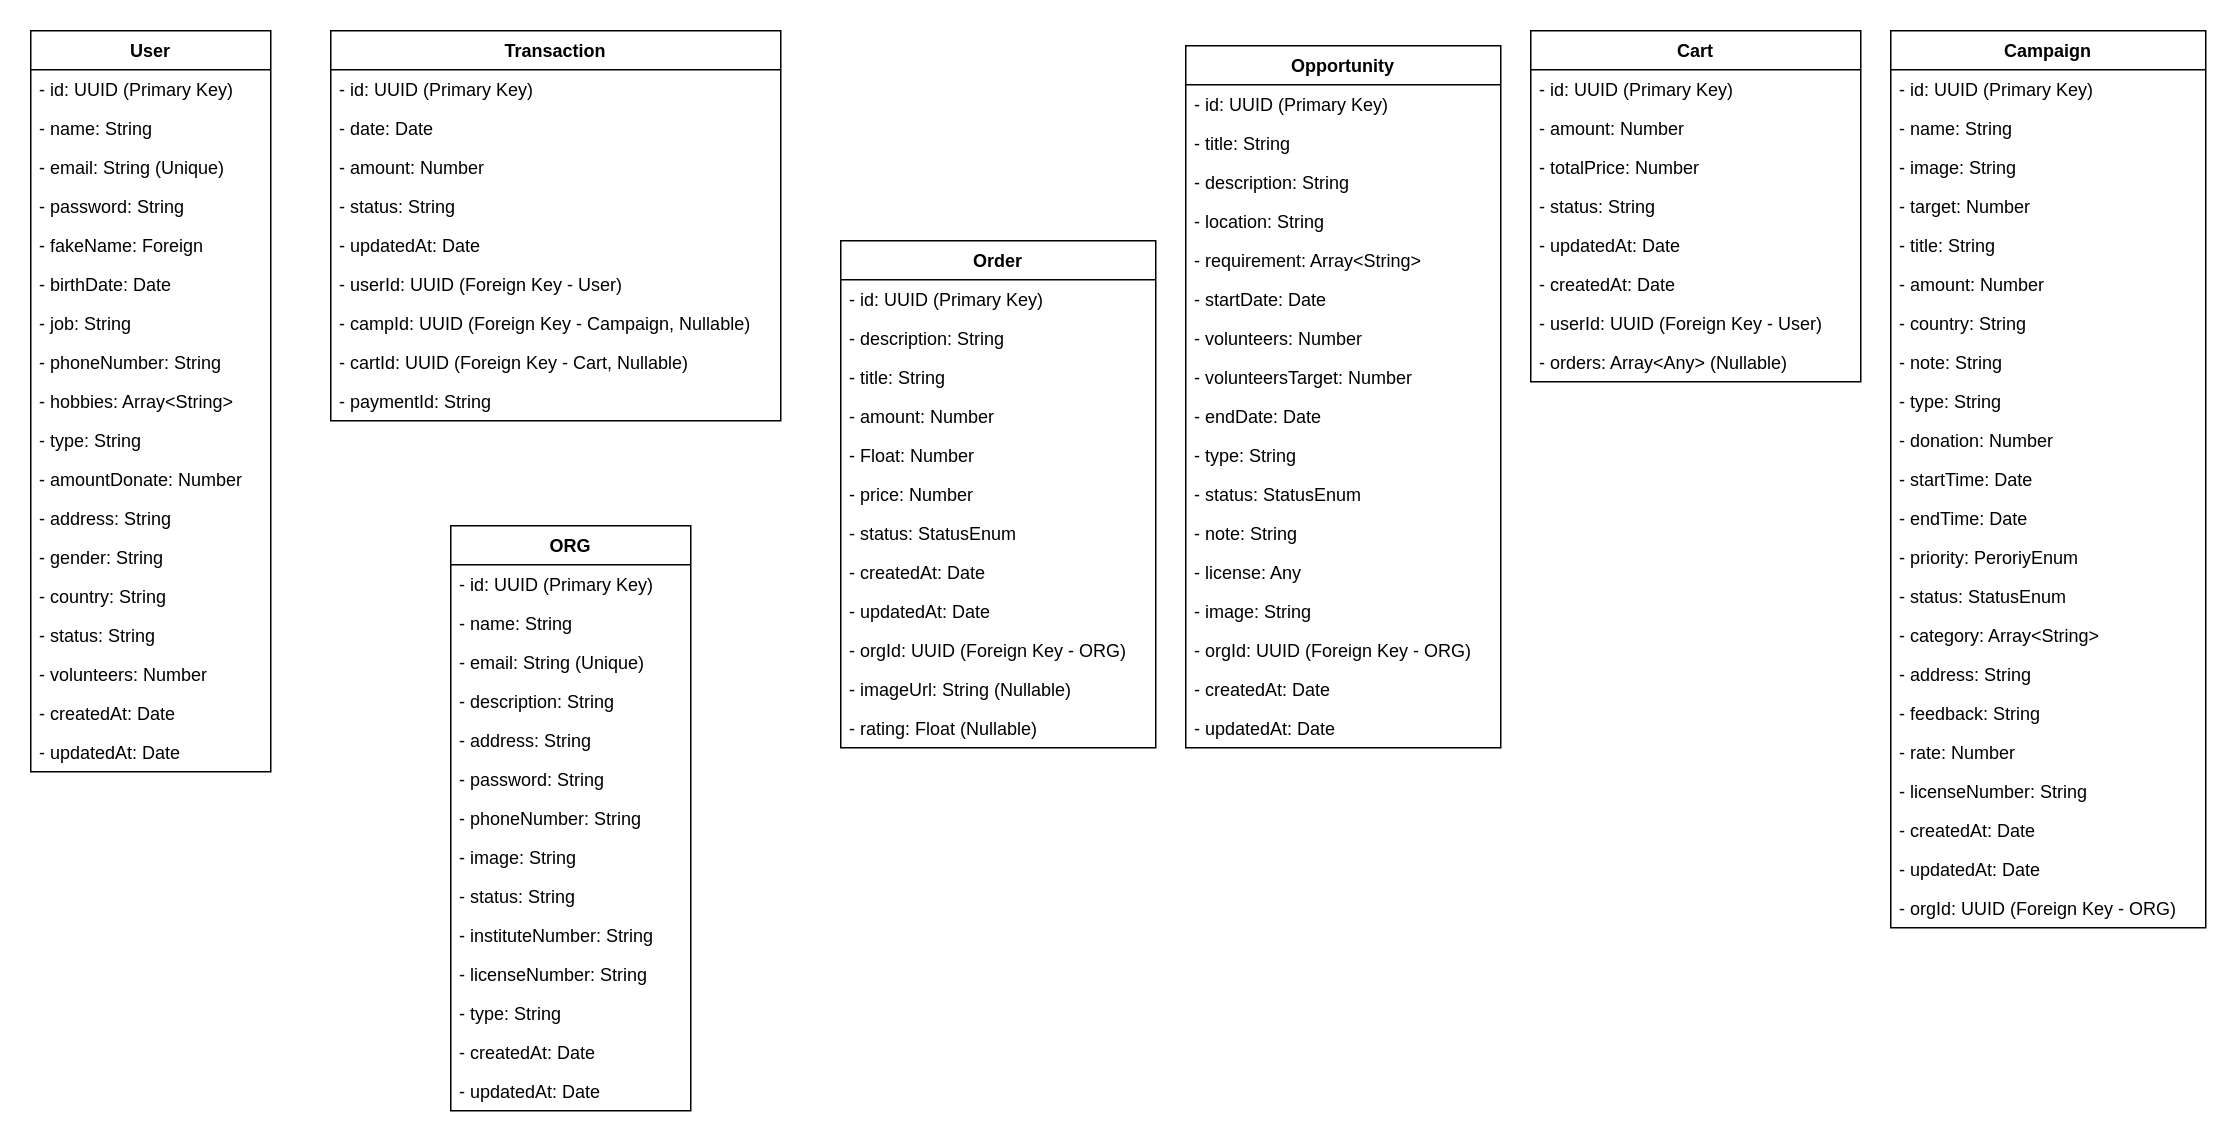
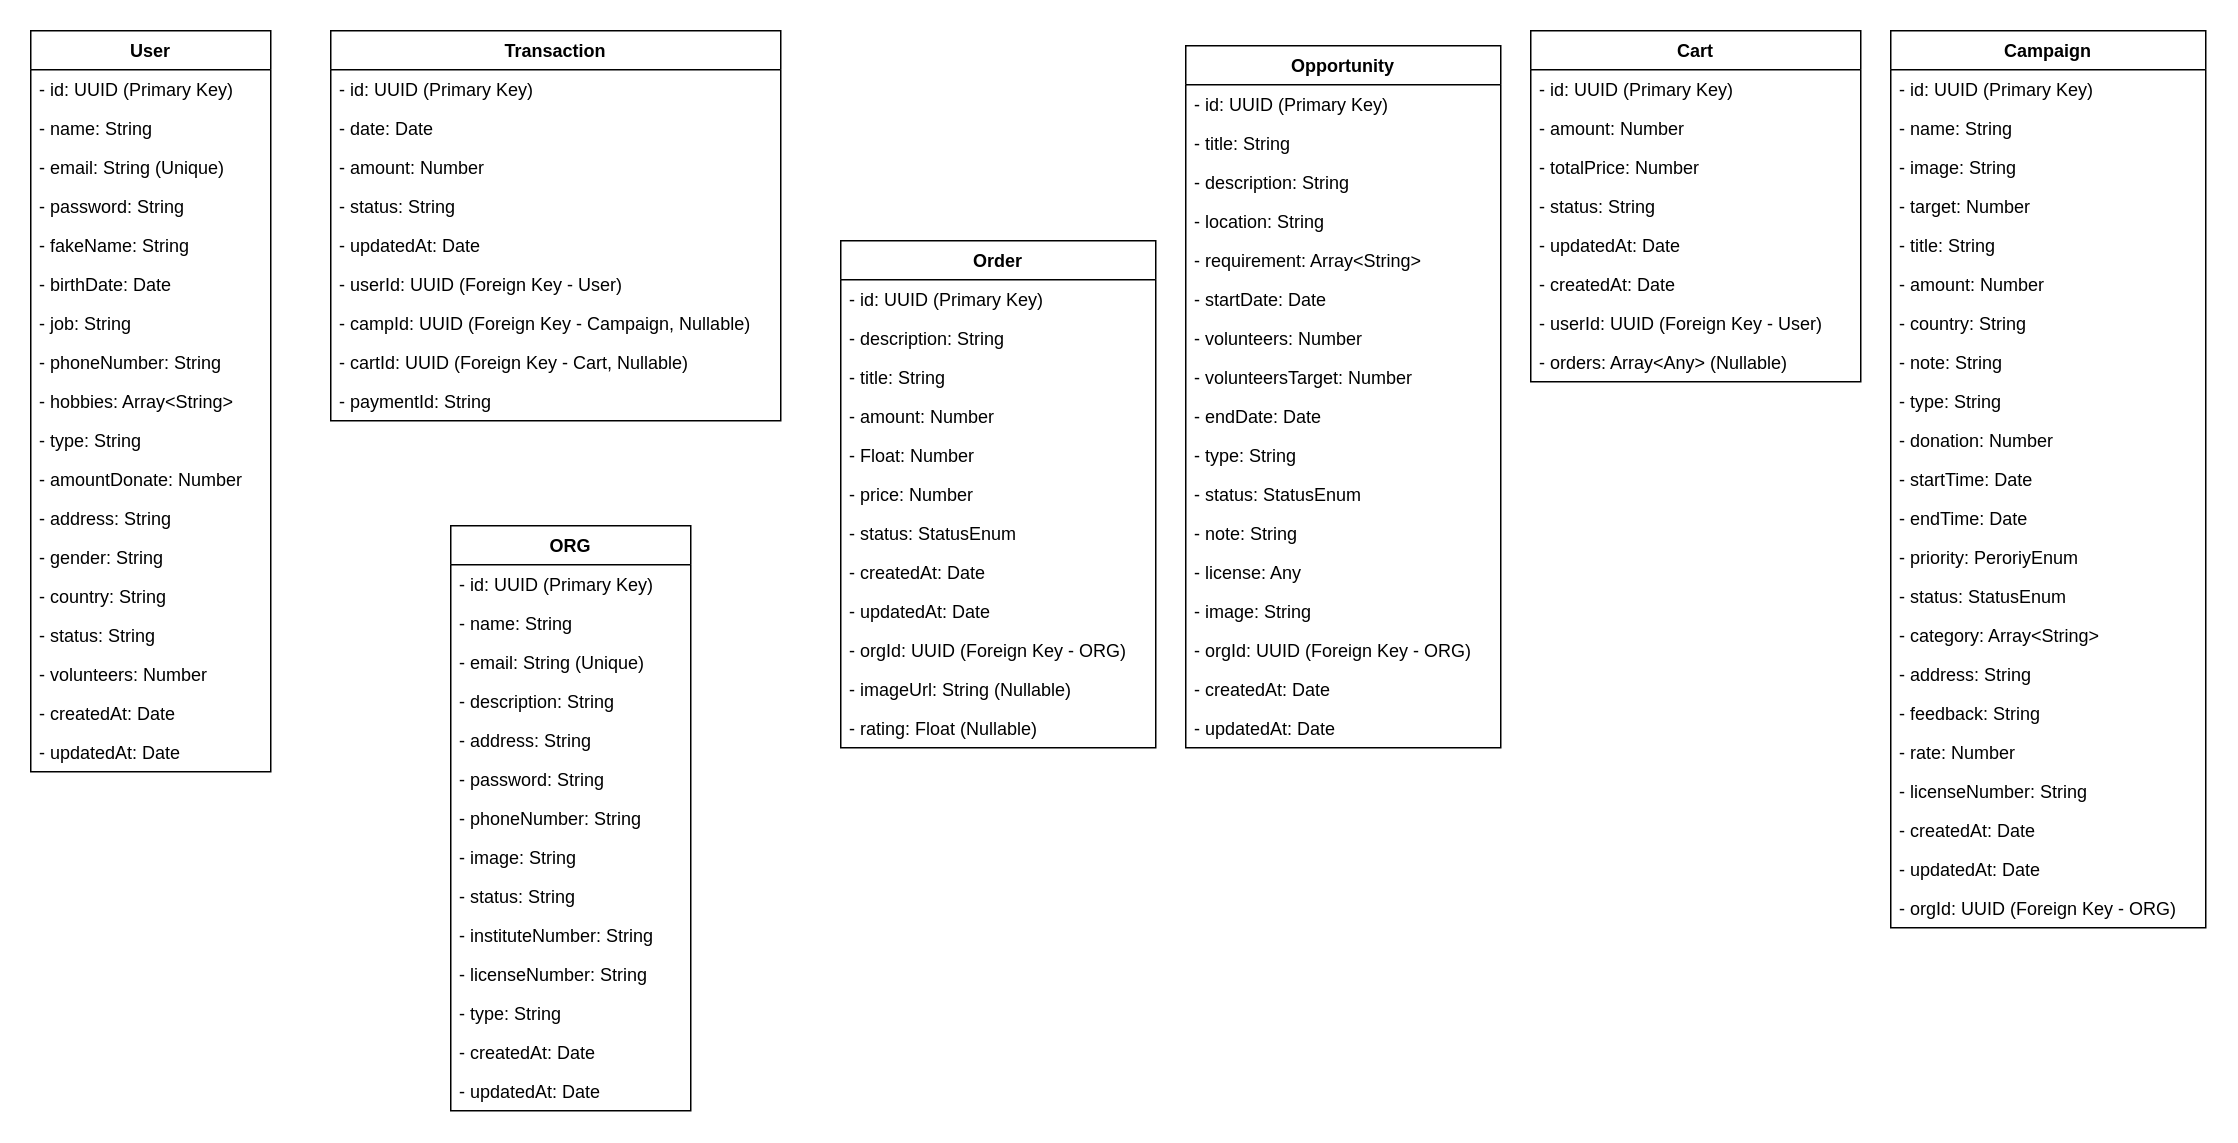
- <mxCell id="7" value="- fakeName: Foreign" style="text;strokeColor=none;fillColor=none;align=left;verticalAlign=top;spacingLeft=4;spacingRight=4;overflow=hidden;rotatable=0;points=[[0,0.5],[1,0.5]];portConstraint=eastwest;" vertex="1" parent="2"><mxGeometry y="130" width="160" height="26" as="geometry" /></mxCell>
+ <mxCell id="7" value="- fakeName: String" style="text;strokeColor=none;fillColor=none;align=left;verticalAlign=top;spacingLeft=4;spacingRight=4;overflow=hidden;rotatable=0;points=[[0,0.5],[1,0.5]];portConstraint=eastwest;" vertex="1" parent="2"><mxGeometry y="130" width="160" height="26" as="geometry" /></mxCell>
